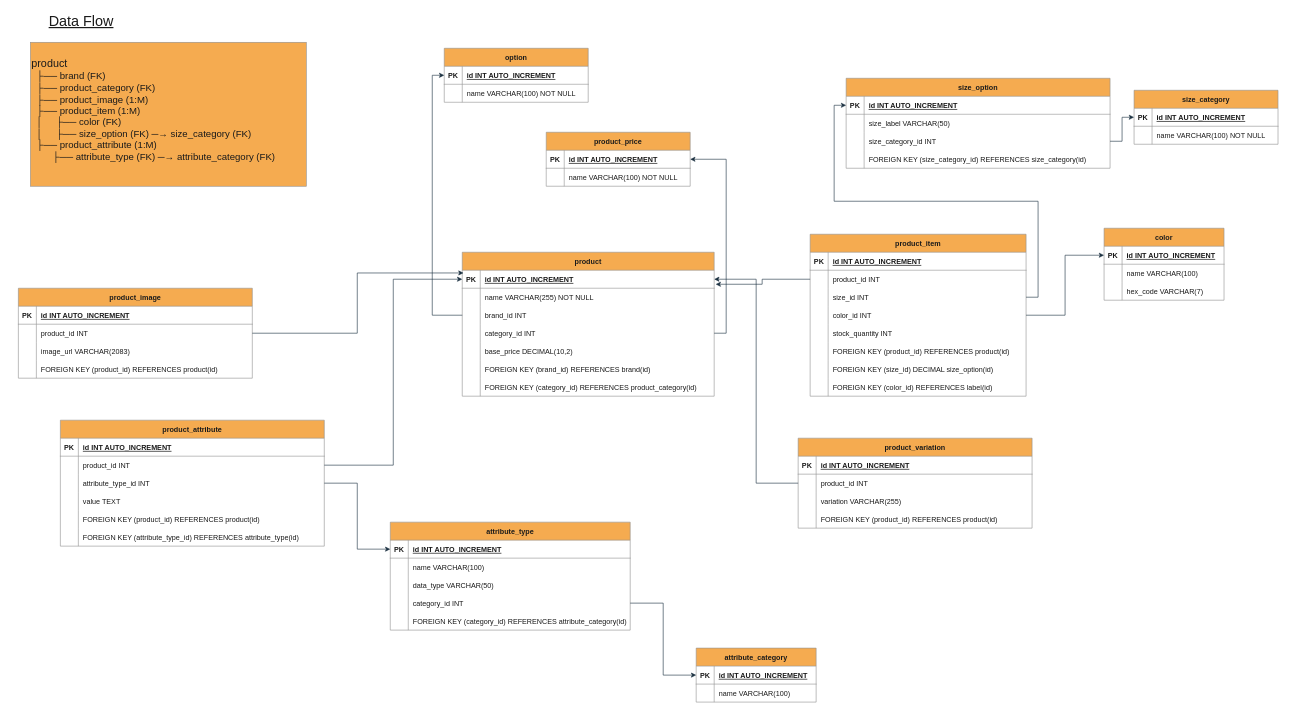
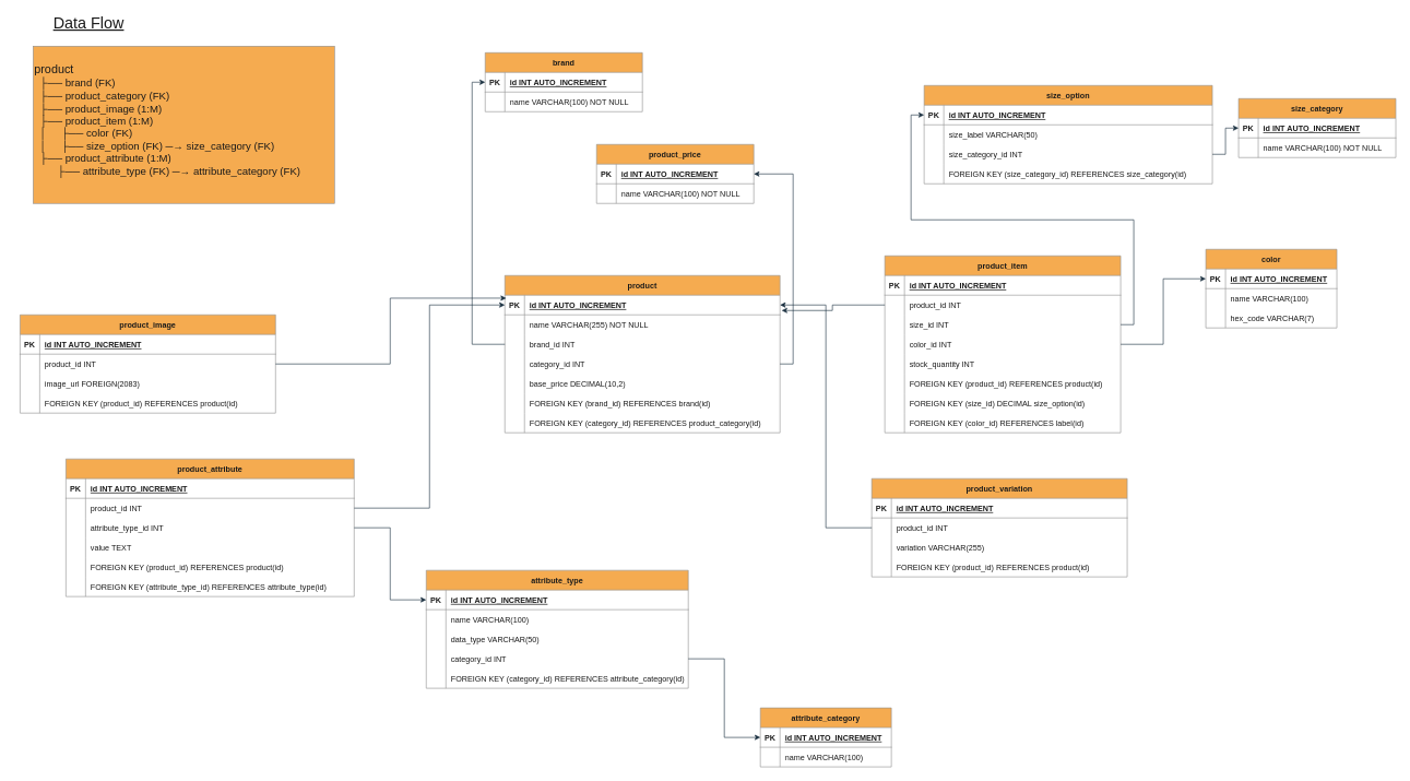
- <mxCell id="2" value="option" style="shape=table;startSize=30;container=1;collapsible=1;childLayout=tableLayout;fixedRows=1;rowLines=0;fontStyle=1;align=center;resizeLast=1;labelBackgroundColor=none;fillColor=#F5AB50;strokeColor=#909090;fontColor=#1A1A1A;" parent="1" vertex="1"><mxGeometry x="740" y="80" width="240" height="90" as="geometry" /></mxCell>
+ <mxCell id="2" value="brand" style="shape=table;startSize=30;container=1;collapsible=1;childLayout=tableLayout;fixedRows=1;rowLines=0;fontStyle=1;align=center;resizeLast=1;labelBackgroundColor=none;fillColor=#F5AB50;strokeColor=#909090;fontColor=#1A1A1A;" parent="1" vertex="1"><mxGeometry x="740" y="80" width="240" height="90" as="geometry" /></mxCell>
- <mxCell id="115" value="image_url VARCHAR(2083)" style="shape=partialRectangle;overflow=hidden;connectable=0;fillColor=none;align=left;strokeColor=#909090;top=0;left=0;bottom=0;right=0;spacingLeft=6;labelBackgroundColor=none;fontColor=#1A1A1A;" parent="113" vertex="1"><mxGeometry x="30" width="360" height="30" as="geometry"><mxRectangle width="360" height="30" as="alternateBounds" /></mxGeometry></mxCell>
+ <mxCell id="115" value="image_url FOREIGN(2083)" style="shape=partialRectangle;overflow=hidden;connectable=0;fillColor=none;align=left;strokeColor=#909090;top=0;left=0;bottom=0;right=0;spacingLeft=6;labelBackgroundColor=none;fontColor=#1A1A1A;" parent="113" vertex="1"><mxGeometry x="30" width="360" height="30" as="geometry"><mxRectangle width="360" height="30" as="alternateBounds" /></mxGeometry></mxCell>
